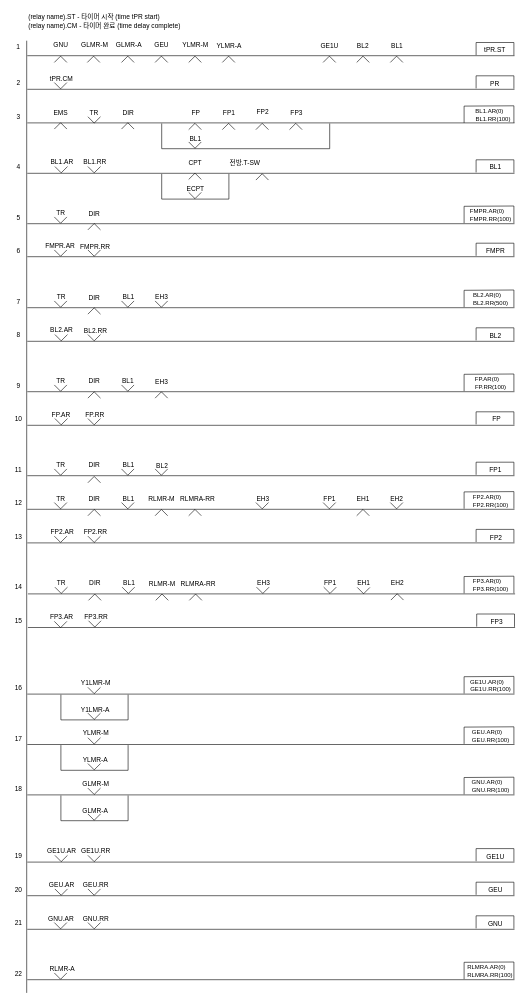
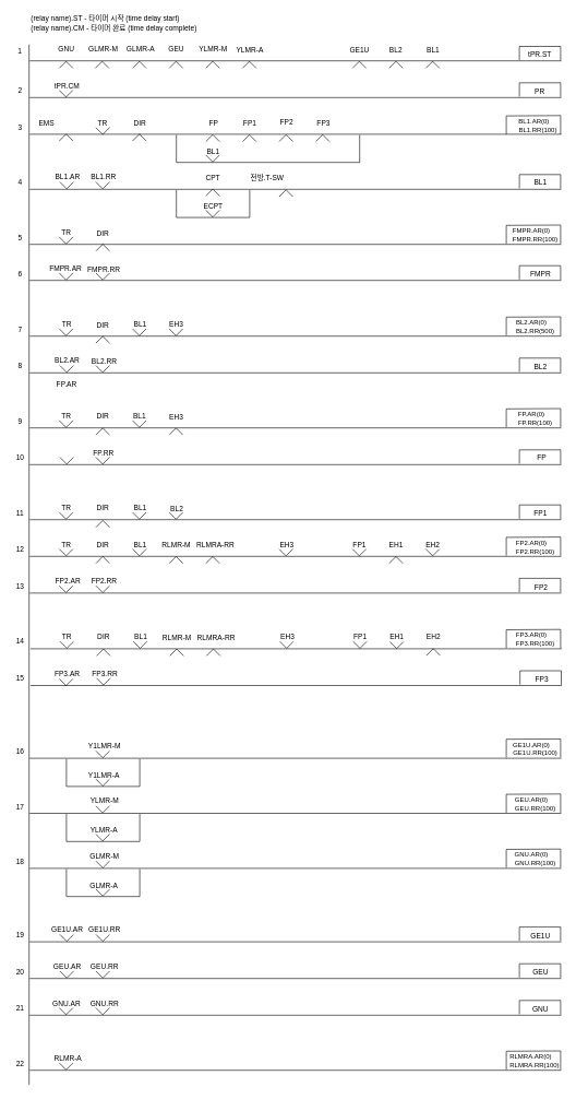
- <mxCell id="233" value="&lt;div&gt;&lt;span style=&quot;font-size: 11px;&quot;&gt;(relay name).ST - 타이머 시작 (time tPR start)&lt;/span&gt;&lt;/div&gt;&lt;div&gt;&lt;span style=&quot;font-size: 11px;&quot;&gt;(relay name).CM - 타이머 완료 (time delay complete)&lt;/span&gt;&lt;/div&gt;" style="text;html=1;strokeColor=none;fillColor=none;align=left;verticalAlign=middle;whiteSpace=wrap;rounded=0;fontSize=10;" parent="1" vertex="1"><mxGeometry x="45" y="20" width="588" height="30" as="geometry" /></mxCell>
+ <mxCell id="233" value="&lt;div&gt;&lt;span style=&quot;font-size: 11px;&quot;&gt;(relay name).ST - 타이머 시작 (time delay start)&lt;/span&gt;&lt;/div&gt;&lt;div&gt;&lt;span style=&quot;font-size: 11px;&quot;&gt;(relay name).CM - 타이머 완료 (time delay complete)&lt;/span&gt;&lt;/div&gt;" style="text;html=1;strokeColor=none;fillColor=none;align=left;verticalAlign=middle;whiteSpace=wrap;rounded=0;fontSize=10;" parent="1" vertex="1"><mxGeometry x="45" y="20" width="588" height="30" as="geometry" /></mxCell>
- <mxCell id="15" value="EMS" style="text;html=1;strokeColor=none;fillColor=none;align=center;verticalAlign=middle;whiteSpace=wrap;rounded=0;fontFamily=Helvetica;fontSize=11;fontColor=default;" parent="1" vertex="1"><mxGeometry x="81" y="180" width="40" height="13" as="geometry" /></mxCell>
+ <mxCell id="15" value="EMS" style="text;html=1;strokeColor=none;fillColor=none;align=center;verticalAlign=middle;whiteSpace=wrap;rounded=0;fontFamily=Helvetica;fontSize=11;fontColor=default;" parent="1" vertex="1"><mxGeometry x="51" y="180" width="40" height="13" as="geometry" /></mxCell>
- <mxCell id="47" value="FP.AR" style="text;html=1;strokeColor=none;fillColor=none;align=center;verticalAlign=middle;whiteSpace=wrap;rounded=0;fontFamily=Helvetica;fontSize=11;fontColor=default;" parent="1" vertex="1"><mxGeometry x="78" y="683" width="47" height="13" as="geometry" /></mxCell>
+ <mxCell id="47" value="FP.AR" style="text;html=1;strokeColor=none;fillColor=none;align=center;verticalAlign=middle;whiteSpace=wrap;rounded=0;fontFamily=Helvetica;fontSize=11;fontColor=default;" parent="1" vertex="1"><mxGeometry x="78" y="578" width="47" height="13" as="geometry" /></mxCell>
